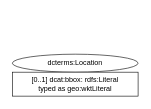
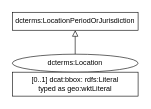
+ <mxCell id="2" value="dcterms:LocationPeriodOrJurisdiction" style="rounded=0;whiteSpace=wrap;html=1;snapToPoint=1;points=[[0.1,0],[0.2,0],[0.3,0],[0.4,0],[0.5,0],[0.6,0],[0.7,0],[0.8,0],[0.9,0],[0,0.1],[0,0.3],[0,0.5],[0,0.7],[0,0.9],[0.1,1],[0.2,1],[0.3,1],[0.4,1],[0.5,1],[0.6,1],[0.7,1],[0.8,1],[0.9,1],[1,0.1],[1,0.3],[1,0.5],[1,0.7],[1,0.9]];" parent="1" vertex="1"><mxGeometry x="20" y="20" width="210" height="30" as="geometry" /></mxCell>
+ <mxCell id="4" value="" style="endArrow=block;html=1;fontColor=#000099;exitX=0.5;exitY=0;exitDx=0;exitDy=0;endFill=0;entryX=0.5;entryY=1;entryDx=0;entryDy=0;endSize=8;arcSize=0;rounded=0;" parent="1" source="3" target="2" edge="1"><mxGeometry width="50" height="50" relative="1" as="geometry"><mxPoint x="-1690" y="-370" as="sourcePoint" /><mxPoint x="-340" y="-375" as="targetPoint" /><Array as="points" /></mxGeometry></mxCell>
